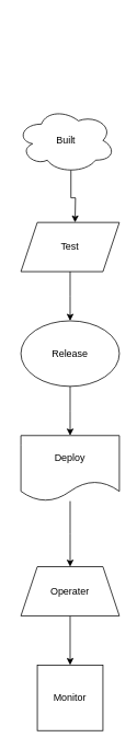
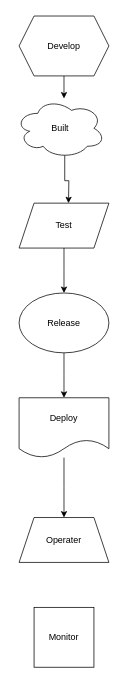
+ <mxCell id="3" value="Develop" style="shape=hexagon;perimeter=hexagonPerimeter2;whiteSpace=wrap;html=1;fixedSize=1;" vertex="1" parent="1"><mxGeometry y="20" width="120" height="80" as="geometry" x="25" /></mxCell>
+ <mxCell id="2" style="edgeStyle=orthogonalEdgeStyle;rounded=0;orthogonalLoop=1;jettySize=auto;html=1;exitX=0.5;exitY=1;exitDx=0;exitDy=0;" edge="1" parent="1" source="3" target="5"><mxGeometry relative="1" as="geometry"><Array as="points"><mxPoint x="85" y="150" /><mxPoint x="85" y="150" /></Array></mxGeometry></mxCell>
- <mxCell id="12" style="edgeStyle=orthogonalEdgeStyle;rounded=0;orthogonalLoop=1;jettySize=auto;html=1;exitX=0.5;exitY=1;exitDx=0;exitDy=0;entryX=0.5;entryY=0;entryDx=0;entryDy=0;" edge="1" parent="1" source="13" target="14"><mxGeometry relative="1" as="geometry" /></mxCell>
